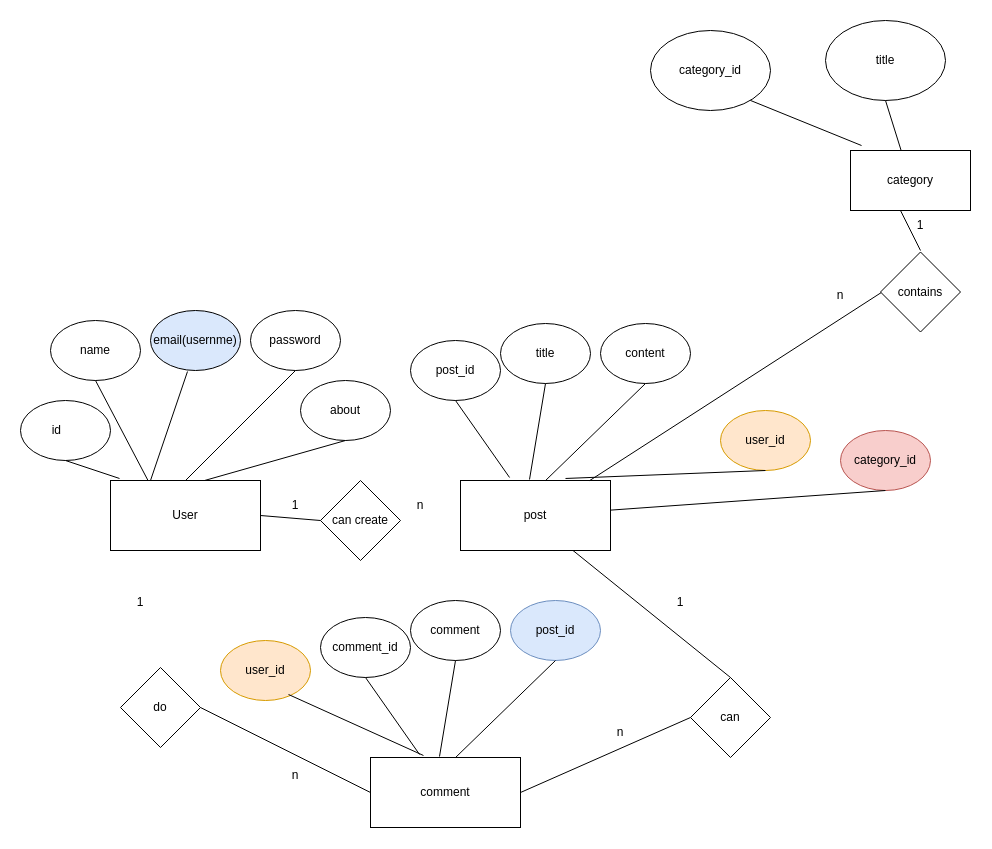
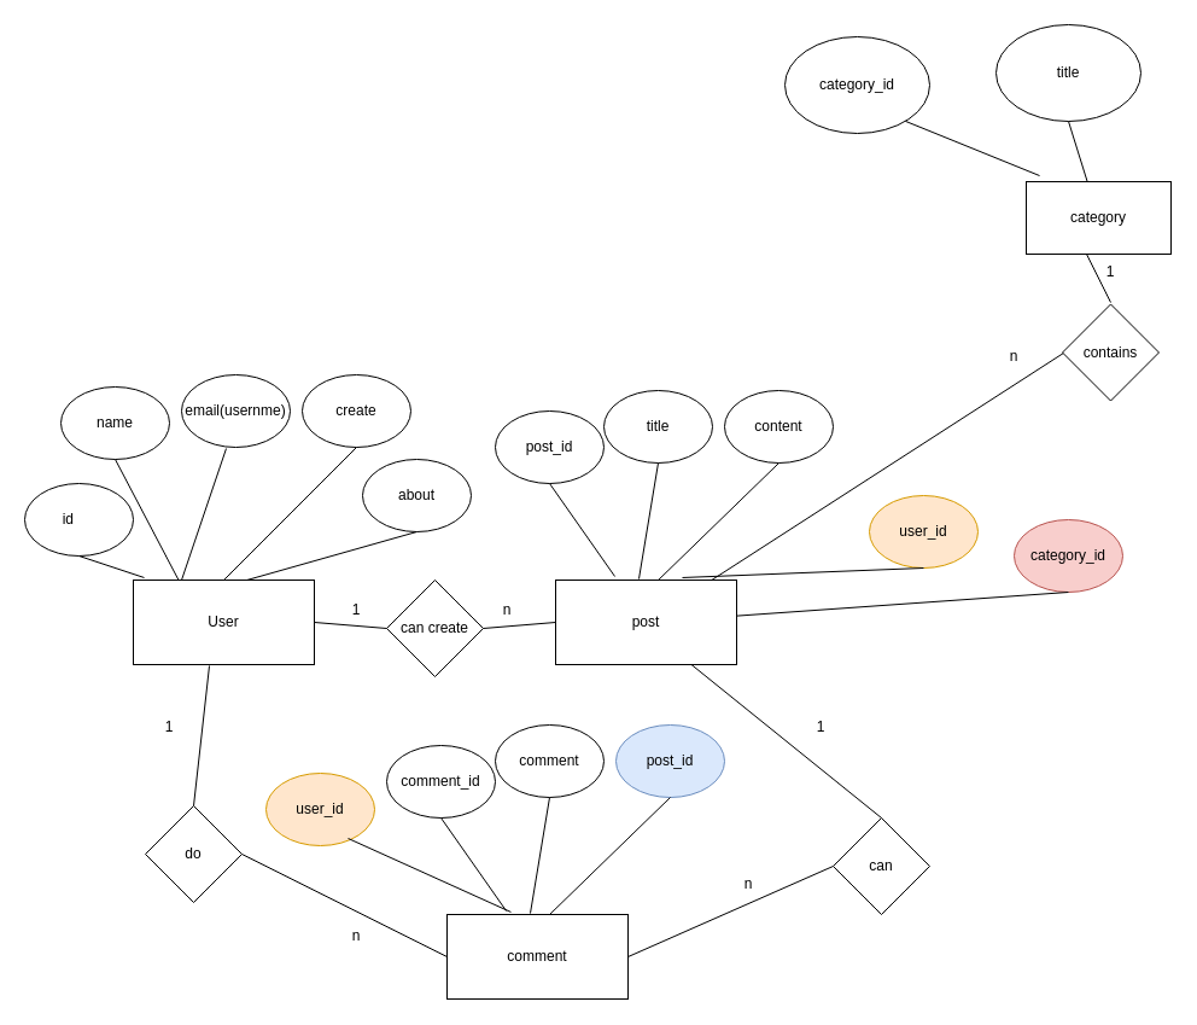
- <mxCell id="5" value="email(usernme)" style="ellipse;whiteSpace=wrap;html=1;fillColor=#dae8fc;" vertex="1" parent="1"><mxGeometry x="150" y="310" width="90" height="60" as="geometry" /></mxCell>
+ <mxCell id="5" value="email(usernme)" style="ellipse;whiteSpace=wrap;html=1;" vertex="1" parent="1"><mxGeometry x="150" y="310" width="90" height="60" as="geometry" /></mxCell>
- <mxCell id="7" value="password" style="ellipse;whiteSpace=wrap;html=1;" vertex="1" parent="1"><mxGeometry x="250" y="310" width="90" height="60" as="geometry" /></mxCell>
+ <mxCell id="7" value="create" style="ellipse;whiteSpace=wrap;html=1;" vertex="1" parent="1"><mxGeometry x="250" y="310" width="90" height="60" as="geometry" /></mxCell>
+ <mxCell id="25" value="" style="endArrow=none;html=1;rounded=0;exitX=1;exitY=0.5;exitDx=0;exitDy=0;entryX=0;entryY=0.5;entryDx=0;entryDy=0;" edge="1" parent="1" source="24" target="13"><mxGeometry width="50" height="50" relative="1" as="geometry"><mxPoint x="480" y="560" as="sourcePoint" /><mxPoint x="530" y="510" as="targetPoint" /></mxGeometry></mxCell>
+ <mxCell id="42" value="" style="endArrow=none;html=1;rounded=0;entryX=0.42;entryY=1.014;entryDx=0;entryDy=0;exitX=0.5;exitY=0;exitDx=0;exitDy=0;entryPerimeter=0;" edge="1" parent="1" source="41" target="2"><mxGeometry width="50" height="50" relative="1" as="geometry"><mxPoint x="-210" y="630" as="sourcePoint" /><mxPoint x="3" y="540" as="targetPoint" /></mxGeometry></mxCell>
